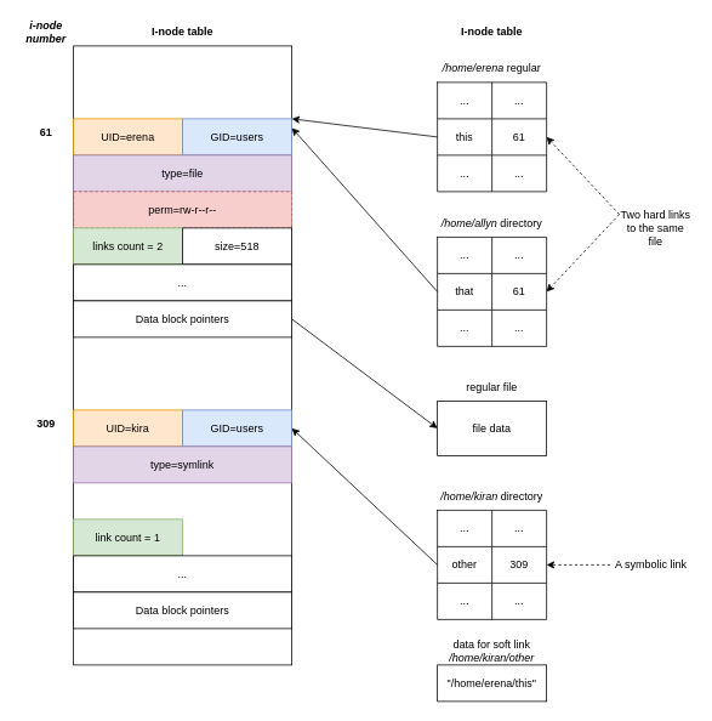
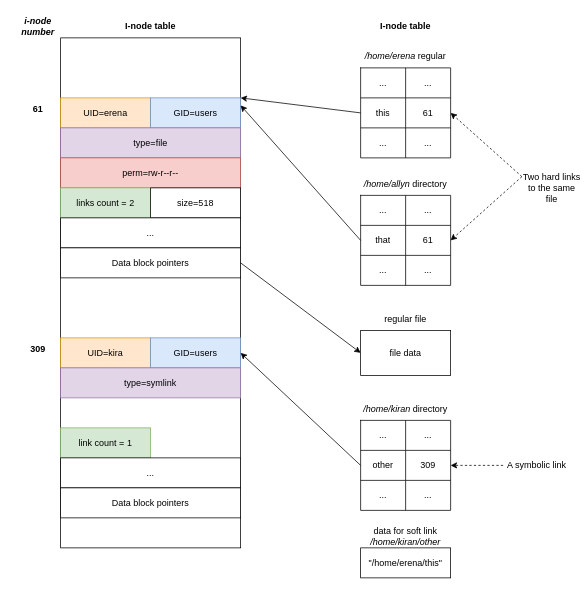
- <mxCell id="8" value="perm=rw-r--r--" style="rounded=0;whiteSpace=wrap;html=1;fillColor=#f8cecc;strokeColor=#b85450;dashed=1;" vertex="1" parent="1"><mxGeometry x="80" y="210" width="240" height="40" as="geometry" /></mxCell>
+ <mxCell id="8" value="perm=rw-r--r--" style="rounded=0;whiteSpace=wrap;html=1;fillColor=#f8cecc;strokeColor=#b85450;" vertex="1" parent="1"><mxGeometry x="80" y="210" width="240" height="40" as="geometry" /></mxCell>
- <mxCell id="45" value="Two hard links to the same file" style="text;html=1;align=center;verticalAlign=middle;whiteSpace=wrap;rounded=0;" vertex="1" parent="1"><mxGeometry x="680" y="220" width="80" height="60" as="geometry" /></mxCell>
+ <mxCell id="45" value="Two hard links to the same file" style="text;html=1;align=center;verticalAlign=middle;whiteSpace=wrap;rounded=0;" vertex="1" parent="1"><mxGeometry x="695" y="220" width="80" height="60" as="geometry" /></mxCell>
